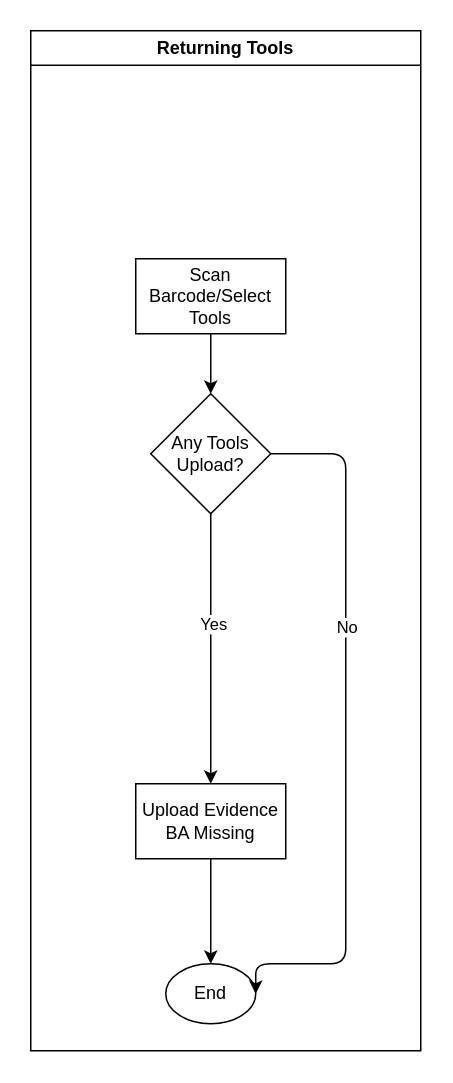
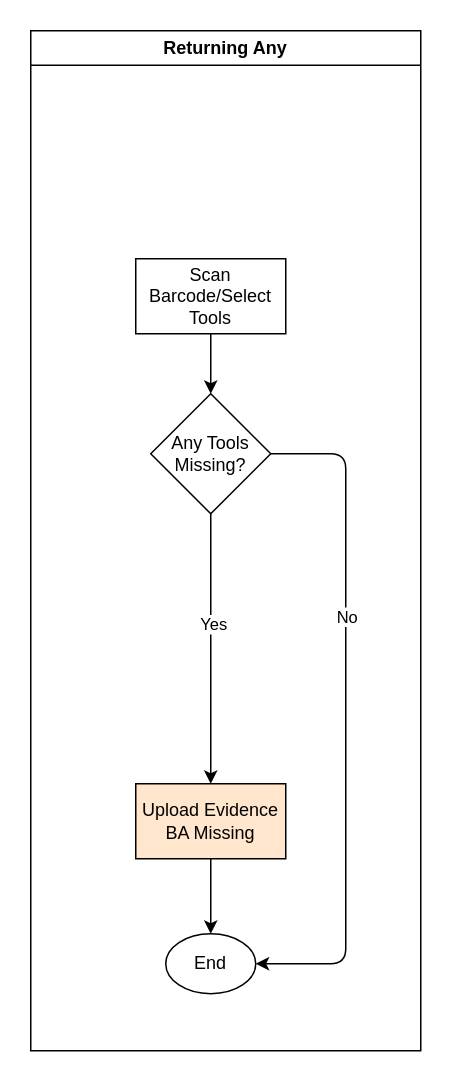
- <mxCell id="2" value="Returning Tools" style="swimlane;whiteSpace=wrap;html=1;" parent="1" vertex="1"><mxGeometry x="20" y="20" width="260" height="680" as="geometry" /></mxCell>
+ <mxCell id="2" value="Returning Any" style="swimlane;whiteSpace=wrap;html=1;" parent="1" vertex="1"><mxGeometry x="20" y="20" width="260" height="680" as="geometry" /></mxCell>
- <mxCell id="6" value="Any Tools Upload?" style="rhombus;whiteSpace=wrap;html=1;" parent="2" vertex="1"><mxGeometry x="80" y="242" width="80" height="80" as="geometry" /></mxCell>
+ <mxCell id="6" value="Any Tools Missing?" style="rhombus;whiteSpace=wrap;html=1;" parent="2" vertex="1"><mxGeometry x="80" y="242" width="80" height="80" as="geometry" /></mxCell>
- <mxCell id="10" value="Upload Evidence BA Missing" style="rounded=0;whiteSpace=wrap;html=1;" parent="2" vertex="1"><mxGeometry x="70" y="502" width="100" height="50" as="geometry" /></mxCell>
+ <mxCell id="10" value="Upload Evidence BA Missing" style="rounded=0;whiteSpace=wrap;html=1;fillColor=#ffe6cc;" parent="2" vertex="1"><mxGeometry x="70" y="502" width="100" height="50" as="geometry" /></mxCell>
- <mxCell id="3" value="End" style="ellipse;whiteSpace=wrap;html=1;" parent="2" vertex="1"><mxGeometry x="90" y="622" width="60" height="40" as="geometry" /></mxCell>
+ <mxCell id="3" value="End" style="ellipse;whiteSpace=wrap;html=1;" parent="2" vertex="1"><mxGeometry x="90" y="602" width="60" height="40" as="geometry" /></mxCell>
